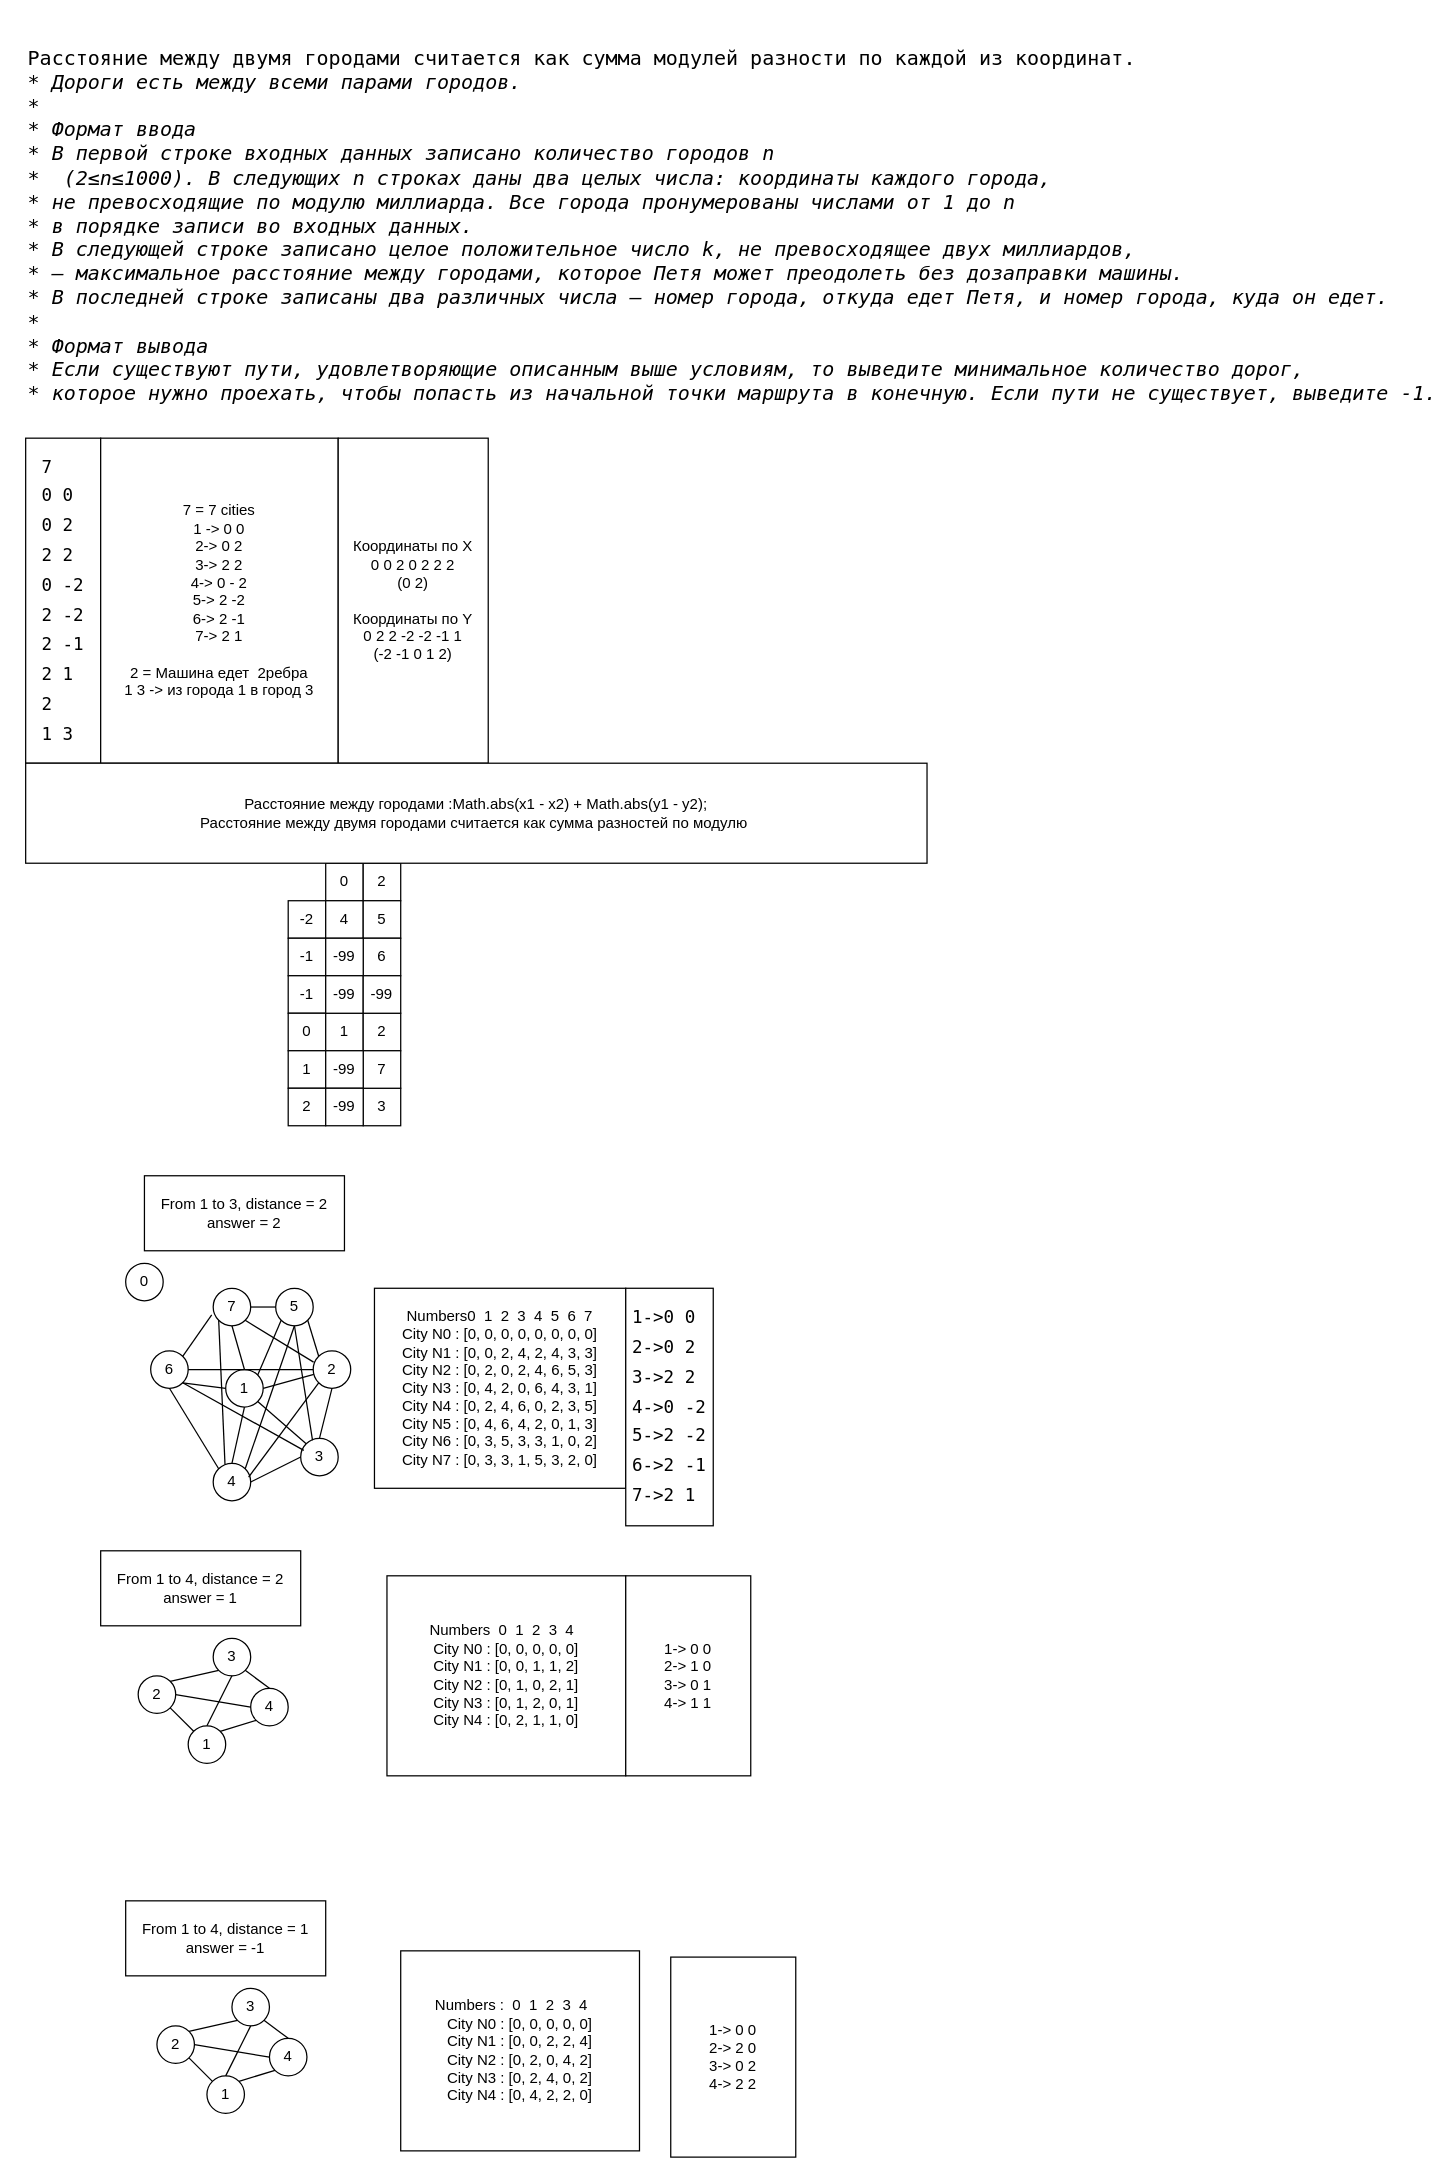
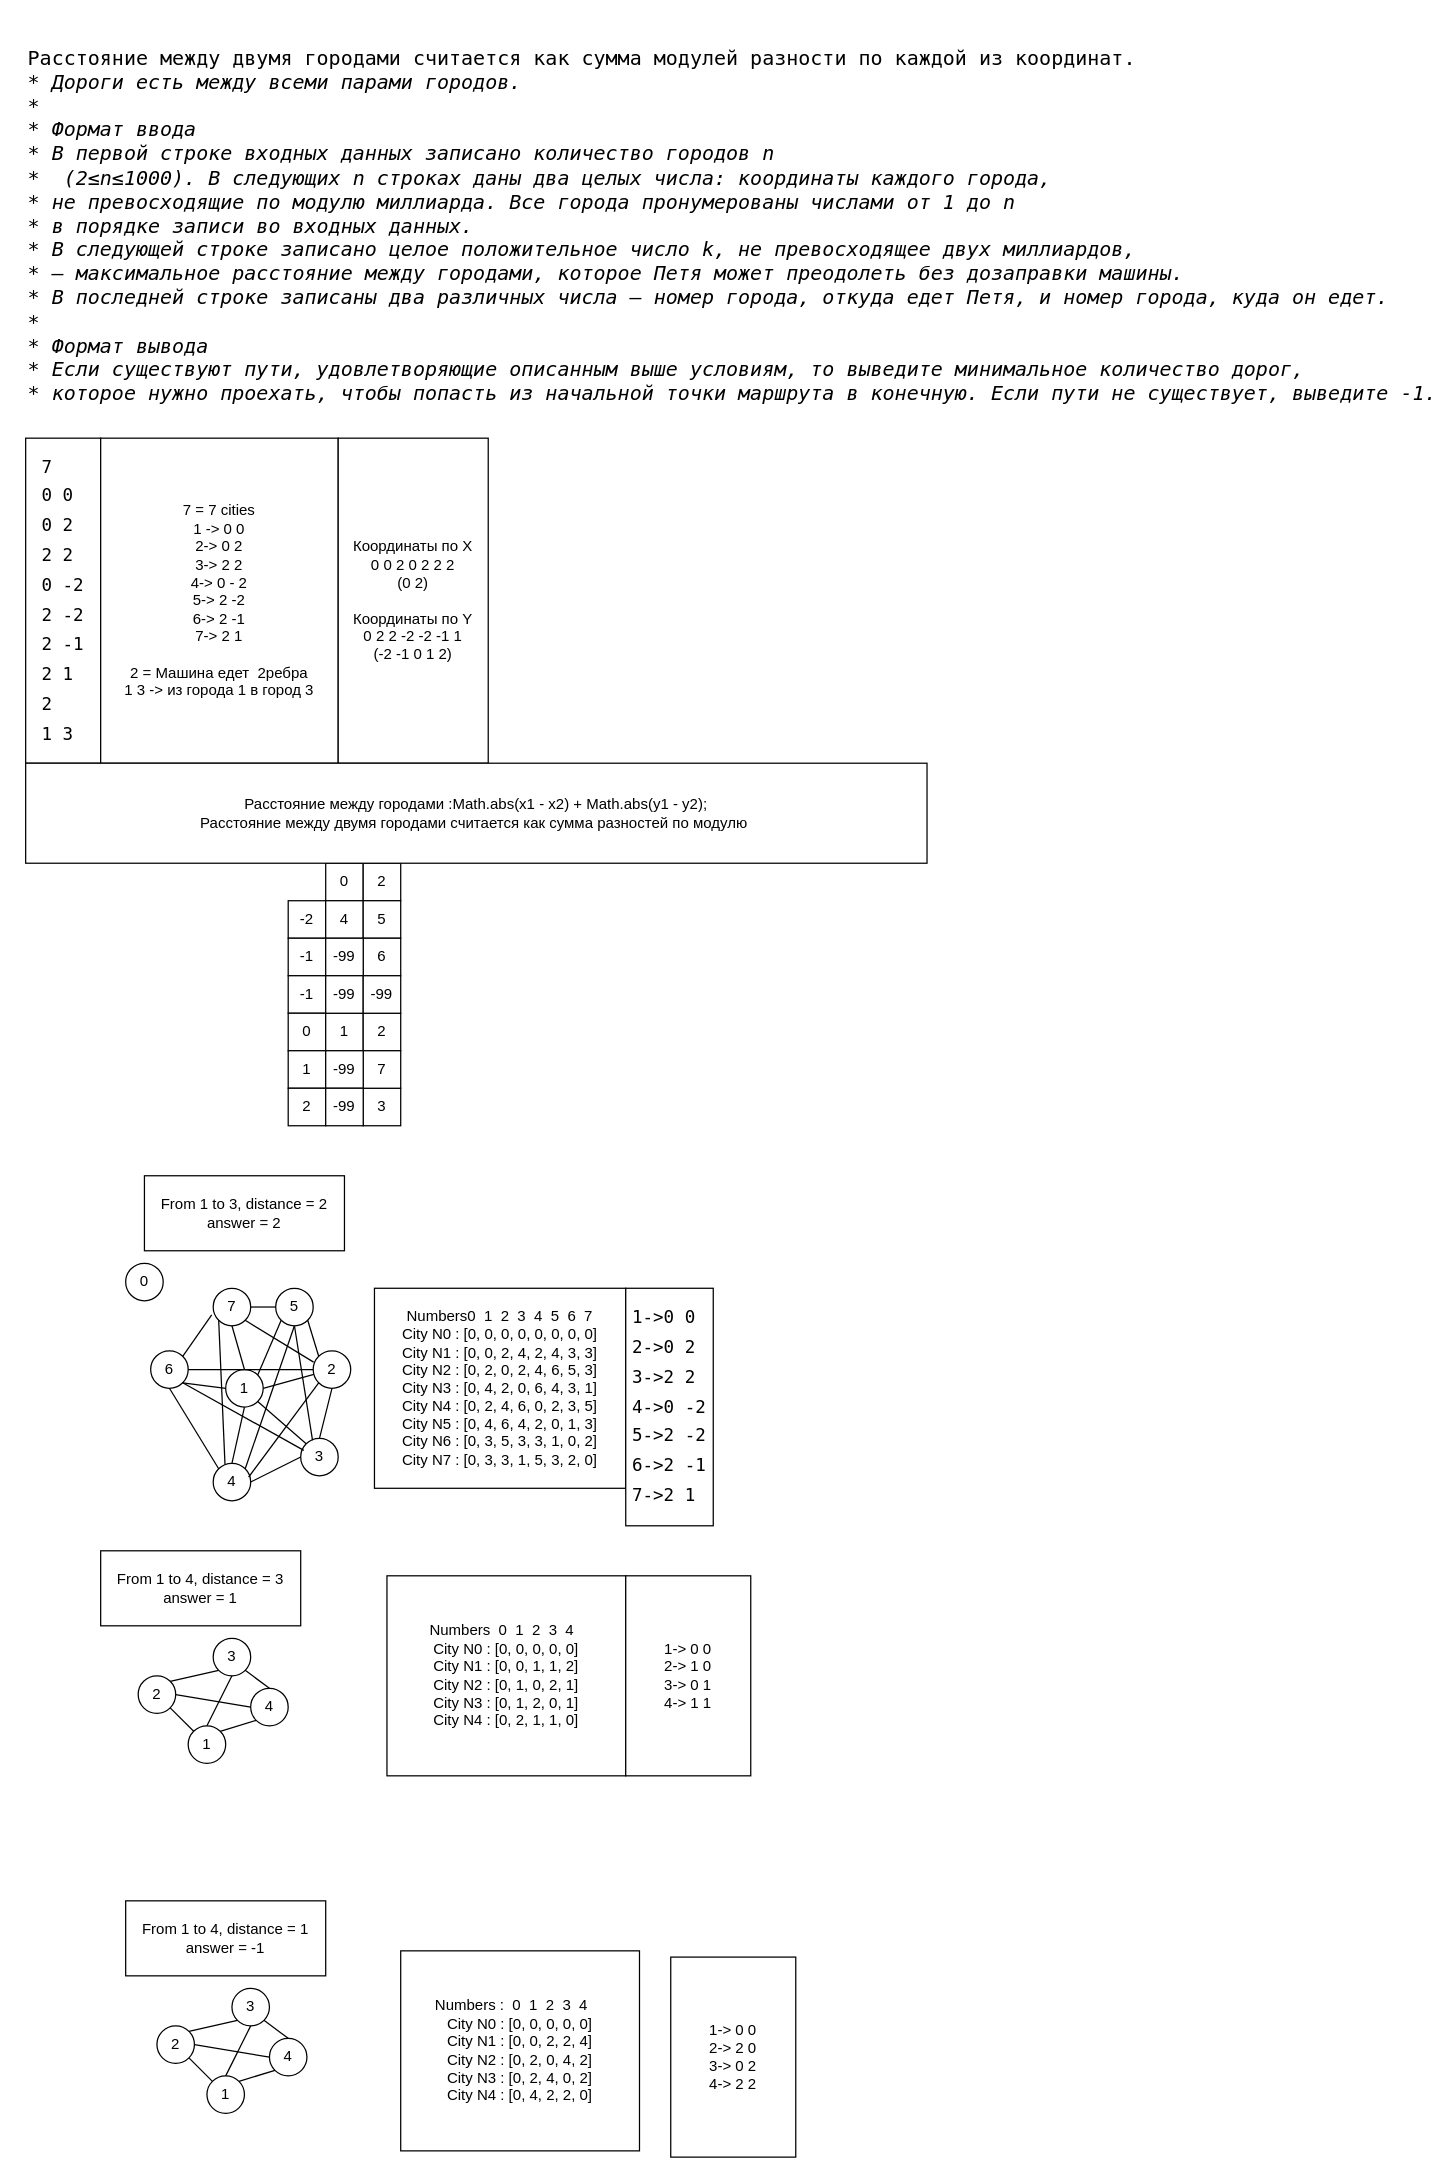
- <mxCell id="51" value="From 1 to 4, distance = 2&lt;br&gt;answer = 1" style="rounded=0;whiteSpace=wrap;html=1;" vertex="1" parent="1"><mxGeometry x="80" y="1240" width="160" height="60" as="geometry" /></mxCell>
+ <mxCell id="51" value="From 1 to 4, distance = 3&lt;br&gt;answer = 1" style="rounded=0;whiteSpace=wrap;html=1;" vertex="1" parent="1"><mxGeometry x="80" y="1240" width="160" height="60" as="geometry" /></mxCell>
